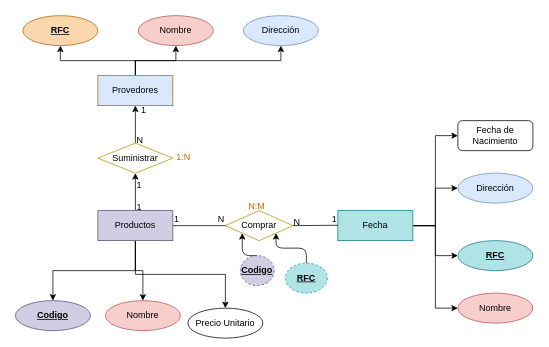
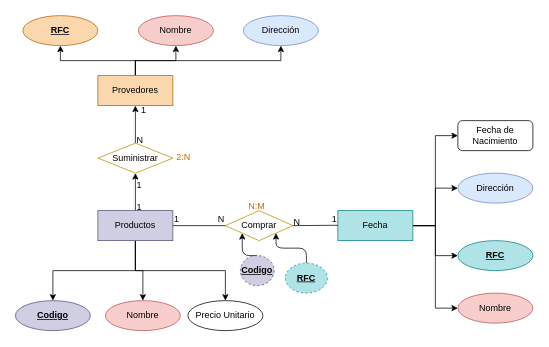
- <mxCell id="29" value="Provedores" style="whiteSpace=wrap;html=1;align=center;rounded=0;fillColor=#dae8fc;strokeColor=#b46504;" vertex="1" parent="1"><mxGeometry x="130" y="100" width="100" height="40" as="geometry" /></mxCell>
+ <mxCell id="29" value="Provedores" style="whiteSpace=wrap;html=1;align=center;rounded=0;fillColor=#fad7ac;strokeColor=#b46504;" vertex="1" parent="1"><mxGeometry x="130" y="100" width="100" height="40" as="geometry" /></mxCell>
- <mxCell id="49" value="1:N" style="text;strokeColor=none;fillColor=none;spacingLeft=4;spacingRight=4;overflow=hidden;rotatable=0;points=[[0,0.5],[1,0.5]];portConstraint=eastwest;fontSize=12;whiteSpace=wrap;html=1;fontColor=#CC6600;" vertex="1" parent="1"><mxGeometry x="229" y="195" width="40" height="30" as="geometry" /></mxCell>
+ <mxCell id="49" value="2:N" style="text;strokeColor=none;fillColor=none;spacingLeft=4;spacingRight=4;overflow=hidden;rotatable=0;points=[[0,0.5],[1,0.5]];portConstraint=eastwest;fontSize=12;whiteSpace=wrap;html=1;fontColor=#CC6600;" vertex="1" parent="1"><mxGeometry x="229" y="195" width="40" height="30" as="geometry" /></mxCell>
- <mxCell id="19" value="Precio Unitario" style="ellipse;whiteSpace=wrap;html=1;align=center;rounded=0;" vertex="1" parent="1"><mxGeometry x="250" y="410" width="100" height="40" as="geometry" /></mxCell>
+ <mxCell id="19" value="Precio Unitario" style="ellipse;whiteSpace=wrap;html=1;align=center;rounded=0;" vertex="1" parent="1"><mxGeometry x="250" y="400" width="100" height="40" as="geometry" /></mxCell>
